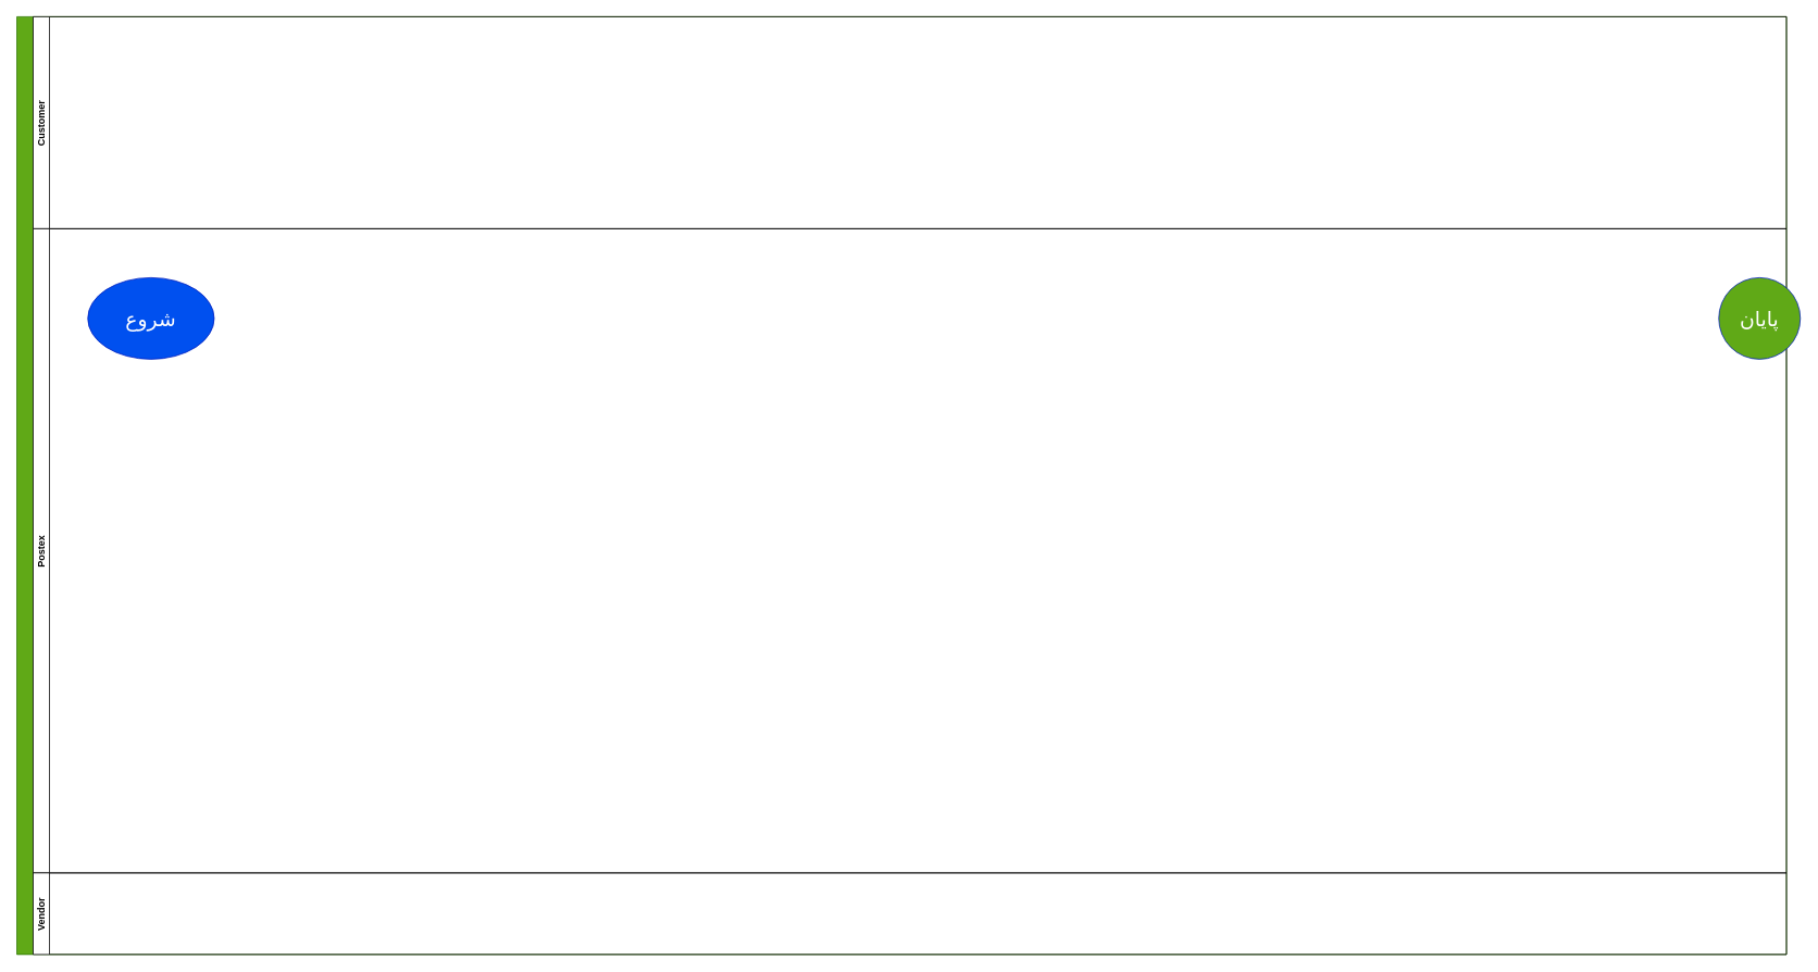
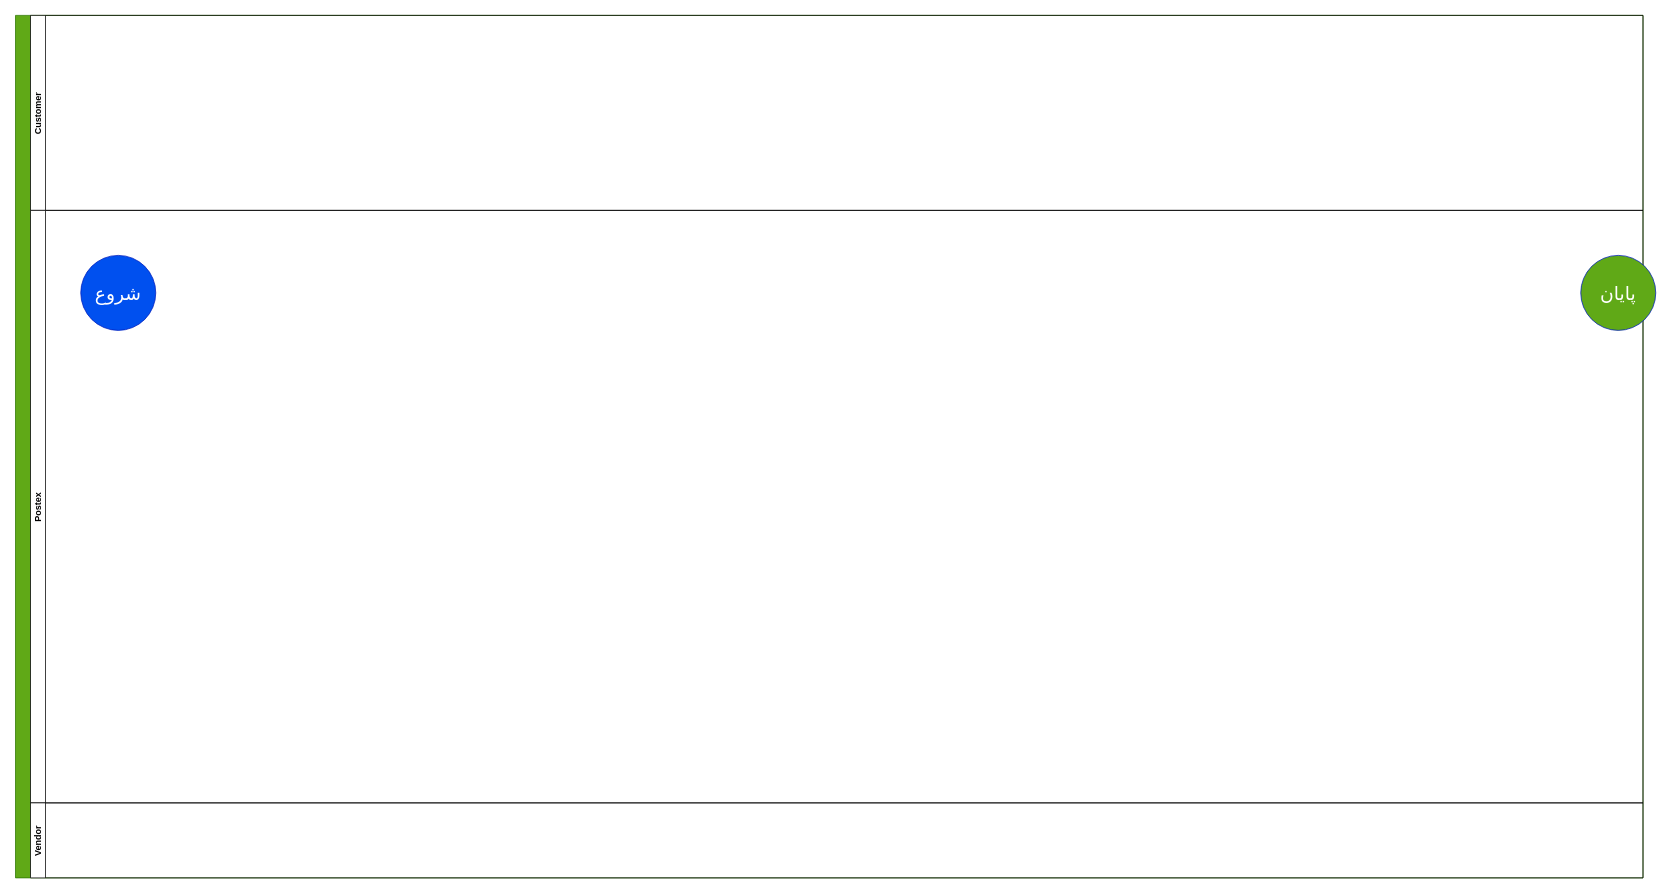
- <mxCell id="5" value="&lt;font style=&quot;font-size: 25px&quot;&gt;شروع&lt;/font&gt;" style="ellipse;whiteSpace=wrap;html=1;aspect=fixed;fillColor=#0050ef;strokeColor=#001DBC;fontColor=#ffffff;" vertex="1" parent="4"><mxGeometry x="67" y="60" width="155" height="100" as="geometry" /></mxCell>
+ <mxCell id="5" value="&lt;font style=&quot;font-size: 25px&quot;&gt;شروع&lt;/font&gt;" style="ellipse;whiteSpace=wrap;html=1;aspect=fixed;fillColor=#0050ef;strokeColor=#001DBC;fontColor=#ffffff;" vertex="1" parent="4"><mxGeometry x="67" y="60" width="100" height="100" as="geometry" /></mxCell>
